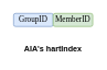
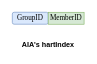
- <mxCell id="3" value="MemberID" style="rounded=1;whiteSpace=wrap;html=1;fillColor=#d5e8d4;strokeColor=#82b366;align=center;fontFamily=mono;" parent="1" vertex="1"><mxGeometry x="80" y="20" width="60" height="20" as="geometry" /></mxCell>
+ <mxCell id="3" value="MemberID" style="whiteSpace=wrap;html=1;fillColor=#d5e8d4;strokeColor=#82b366;align=center;fontFamily=mono;rounded=0;" parent="1" vertex="1"><mxGeometry x="80" y="20" width="60" height="20" as="geometry" /></mxCell>
